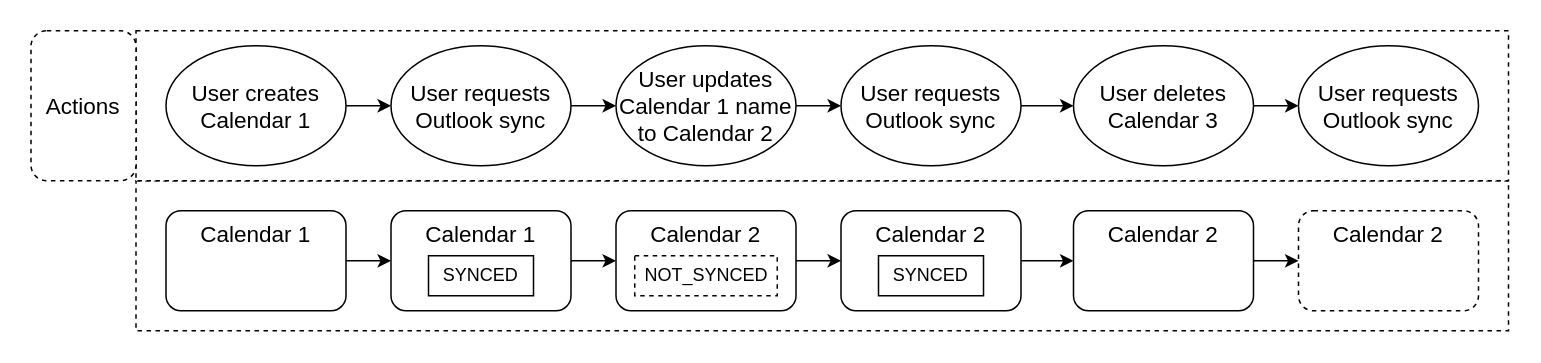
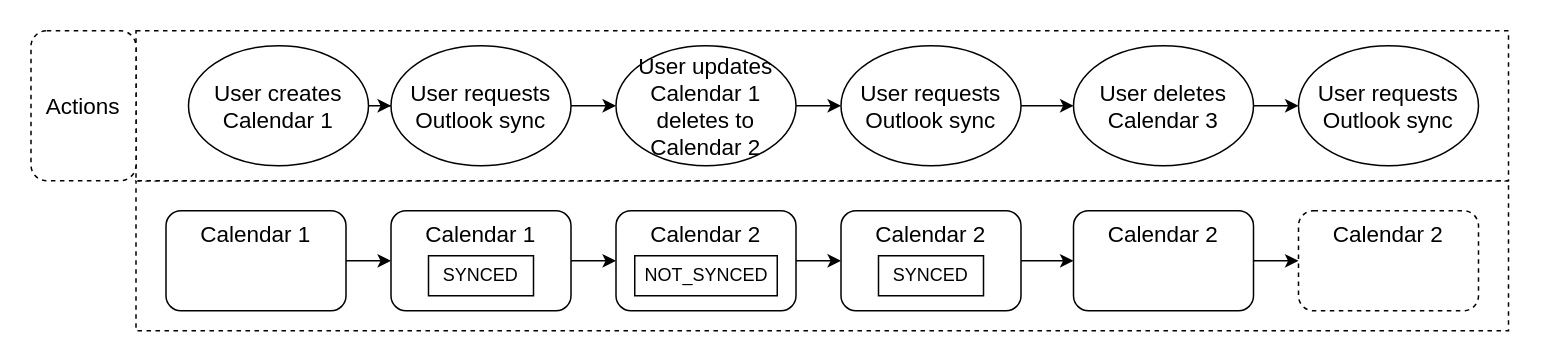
- <mxCell id="6" value="User creates Calendar 1" style="ellipse;whiteSpace=wrap;html=1;fontSize=15;" vertex="1" parent="1"><mxGeometry x="110" y="30" width="120" height="80" as="geometry" /></mxCell>
+ <mxCell id="6" value="User creates Calendar 1" style="ellipse;whiteSpace=wrap;html=1;fontSize=15;" vertex="1" parent="1"><mxGeometry x="125" y="30" width="120" height="80" as="geometry" /></mxCell>
- <mxCell id="15" value="User updates Calendar 1 name to Calendar 2" style="ellipse;whiteSpace=wrap;html=1;fontSize=15;" vertex="1" parent="1"><mxGeometry x="410" y="30" width="120" height="80" as="geometry" /></mxCell>
+ <mxCell id="15" value="User updates Calendar 1 deletes to Calendar 2" style="ellipse;whiteSpace=wrap;html=1;fontSize=15;" vertex="1" parent="1"><mxGeometry x="410" y="30" width="120" height="80" as="geometry" /></mxCell>
- <mxCell id="18" value="NOT_SYNCED" style="rounded=0;whiteSpace=wrap;html=1;fontSize=12;dashed=1;" vertex="1" parent="16"><mxGeometry x="12.5" y="30" width="95" height="26.67" as="geometry" /></mxCell>
+ <mxCell id="18" value="NOT_SYNCED" style="rounded=0;whiteSpace=wrap;html=1;fontSize=12;" vertex="1" parent="16"><mxGeometry x="12.5" y="30" width="95" height="26.67" as="geometry" /></mxCell>
